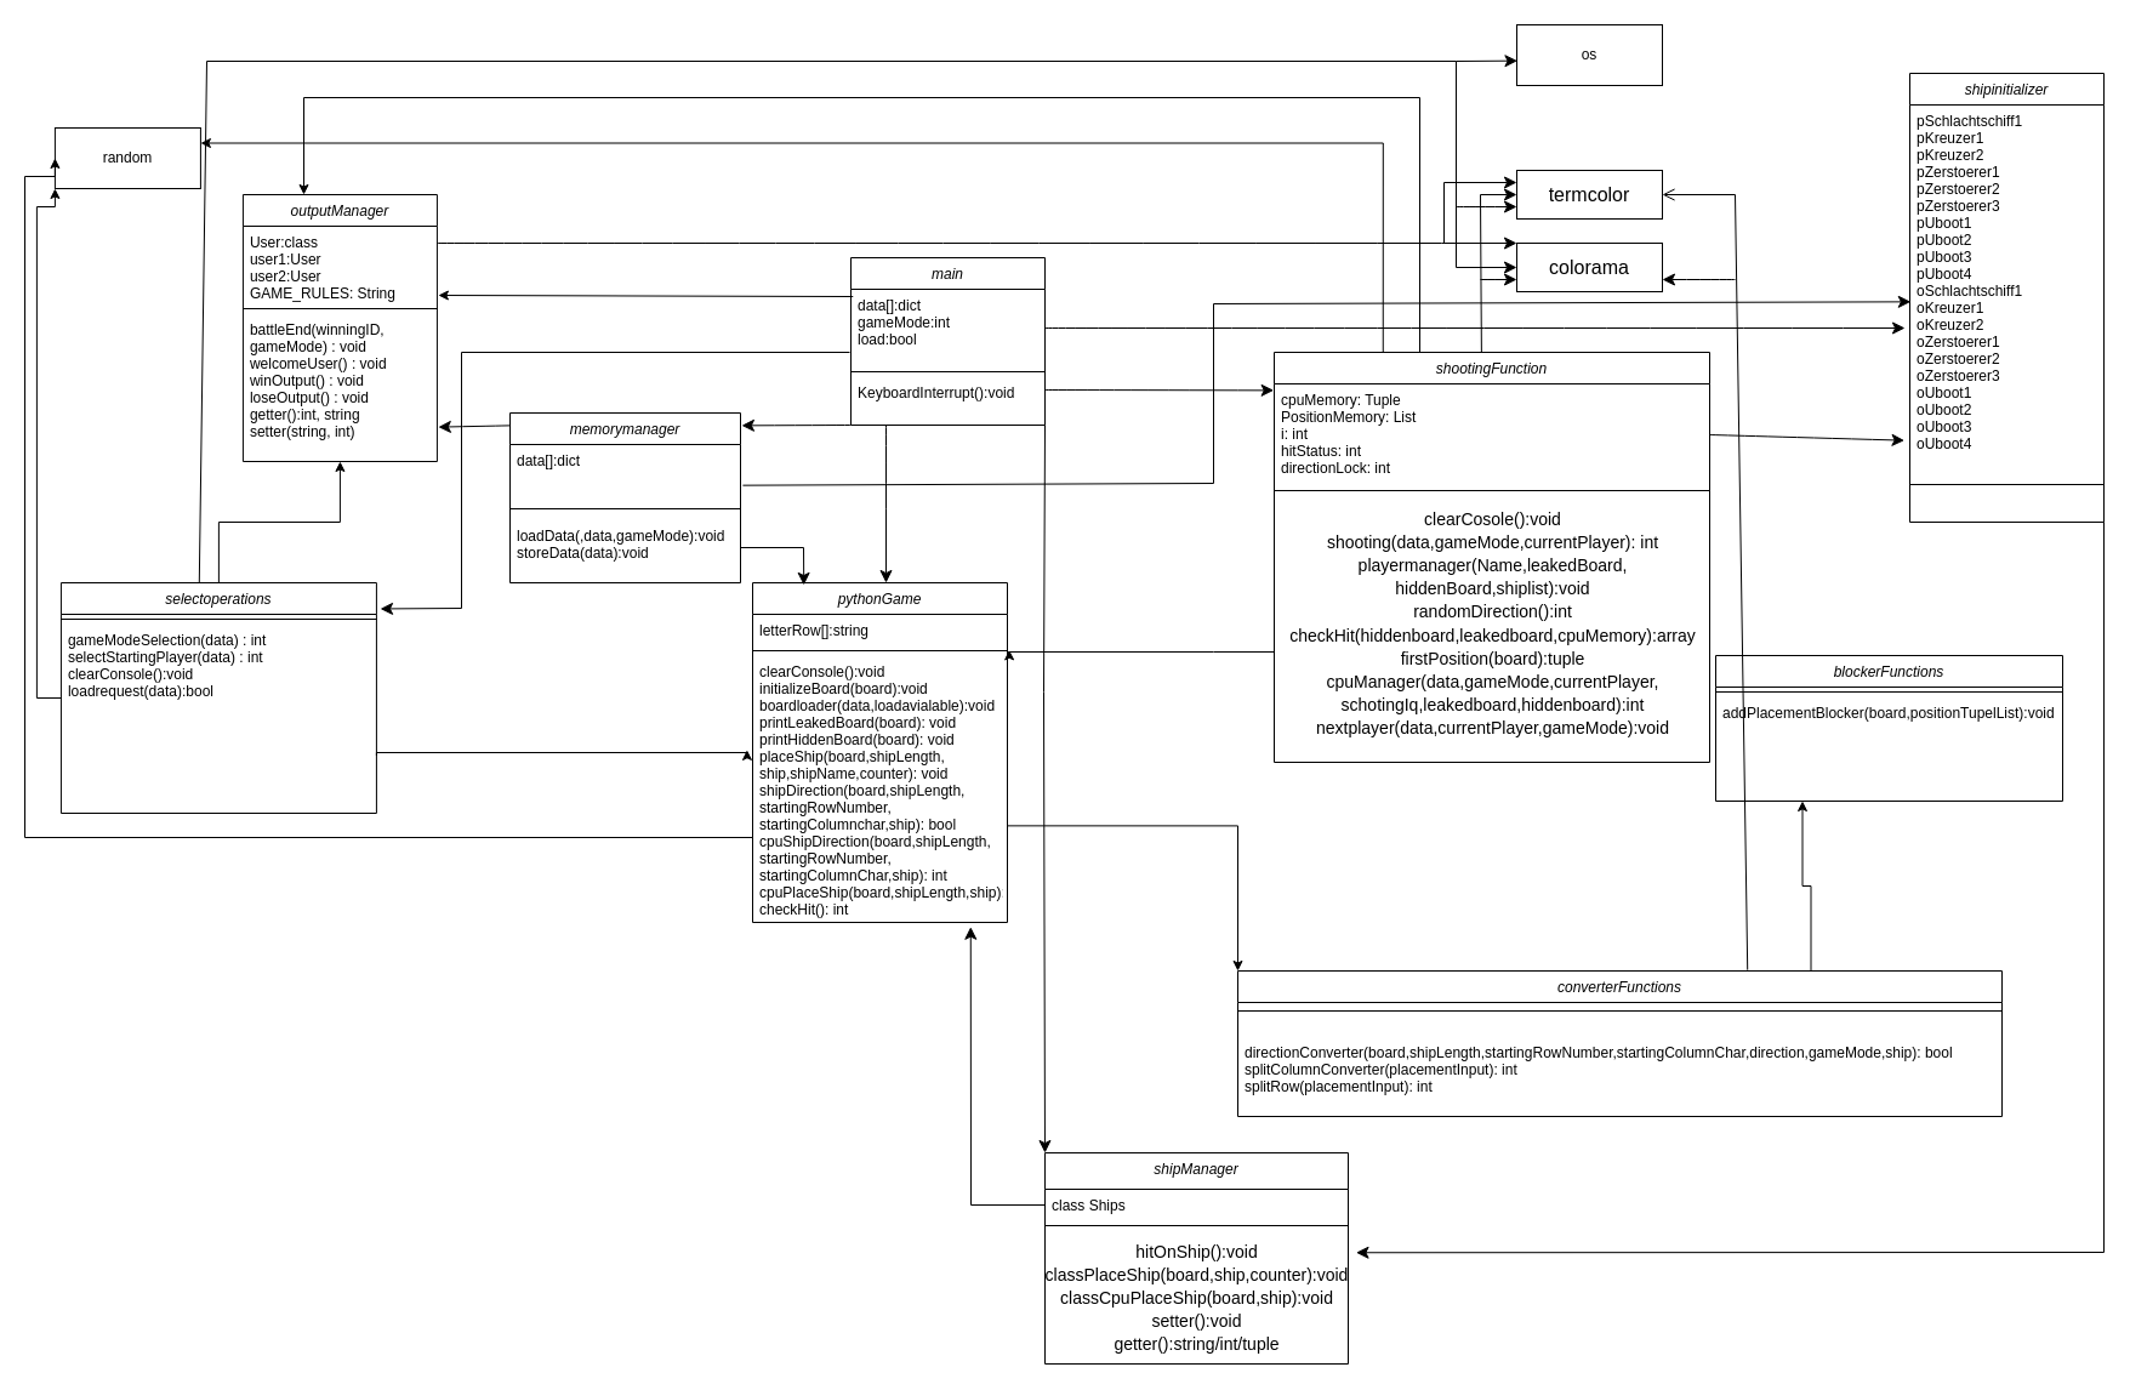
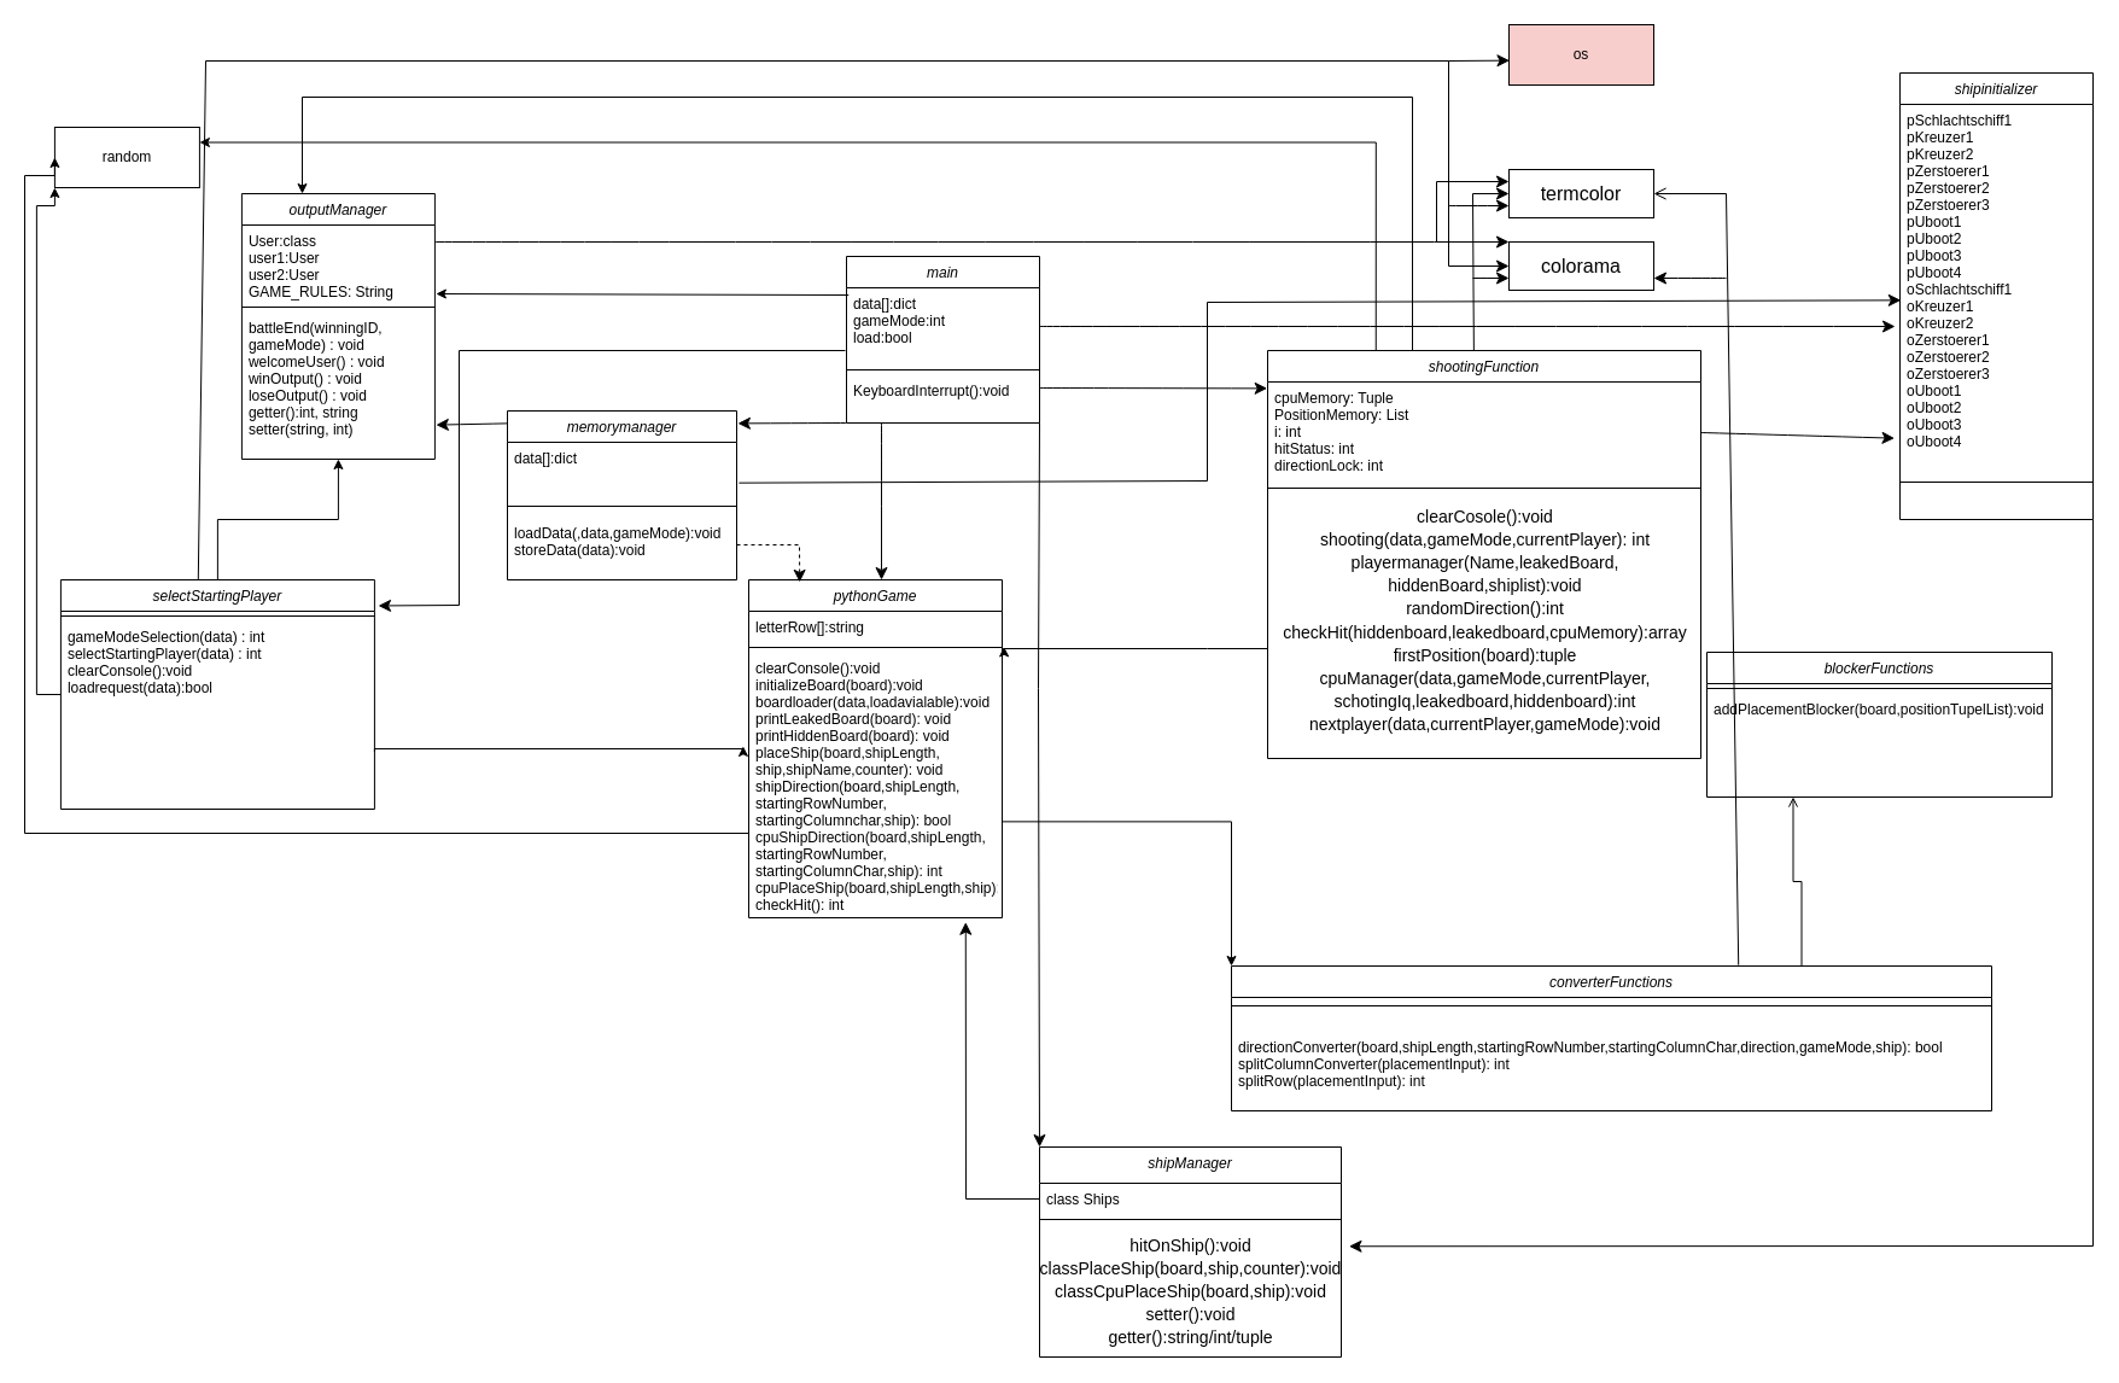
- <mxCell id="7" value="os" style="rounded=0;whiteSpace=wrap;html=1;" parent="1" vertex="1"><mxGeometry x="1250" y="20" width="120" height="50" as="geometry" /></mxCell>
+ <mxCell id="7" value="os" style="rounded=0;whiteSpace=wrap;html=1;fillColor=#f8cecc;" parent="1" vertex="1"><mxGeometry x="1250" y="20" width="120" height="50" as="geometry" /></mxCell>
- <mxCell id="68" value="" style="endArrow=classic;html=1;rounded=0;fontSize=12;startSize=8;endSize=8;exitX=1;exitY=0.5;exitDx=0;exitDy=0;entryX=0.201;entryY=0.007;entryDx=0;entryDy=0;entryPerimeter=0;" parent="1" source="64" target="20" edge="1"><mxGeometry width="50" height="50" relative="1" as="geometry"><mxPoint x="600" y="480" as="sourcePoint" /><mxPoint x="650" y="430" as="targetPoint" /><Array as="points"><mxPoint x="662" y="451" /></Array></mxGeometry></mxCell>
+ <mxCell id="68" value="" style="endArrow=classic;html=1;rounded=0;fontSize=12;startSize=8;endSize=8;exitX=1;exitY=0.5;exitDx=0;exitDy=0;entryX=0.201;entryY=0.007;entryDx=0;entryDy=0;entryPerimeter=0;dashed=1;" parent="1" source="64" target="20" edge="1"><mxGeometry width="50" height="50" relative="1" as="geometry"><mxPoint x="600" y="480" as="sourcePoint" /><mxPoint x="650" y="430" as="targetPoint" /><Array as="points"><mxPoint x="662" y="451" /></Array></mxGeometry></mxCell>
- <mxCell id="16" value="selectoperations" style="swimlane;fontStyle=2;align=center;verticalAlign=top;childLayout=stackLayout;horizontal=1;startSize=26;horizontalStack=0;resizeParent=1;resizeLast=0;collapsible=1;marginBottom=0;rounded=0;shadow=0;strokeWidth=1;" parent="1" vertex="1"><mxGeometry x="49.91" y="480" width="260" height="190" as="geometry"><mxRectangle x="230" y="140" width="160" height="26" as="alternateBounds" /></mxGeometry></mxCell>
+ <mxCell id="16" value="selectStartingPlayer" style="swimlane;fontStyle=2;align=center;verticalAlign=top;childLayout=stackLayout;horizontal=1;startSize=26;horizontalStack=0;resizeParent=1;resizeLast=0;collapsible=1;marginBottom=0;rounded=0;shadow=0;strokeWidth=1;" parent="1" vertex="1"><mxGeometry x="49.91" y="480" width="260" height="190" as="geometry"><mxRectangle x="230" y="140" width="160" height="26" as="alternateBounds" /></mxGeometry></mxCell>
- <mxCell id="31" style="edgeStyle=orthogonalEdgeStyle;rounded=0;orthogonalLoop=1;jettySize=auto;html=1;exitX=0.75;exitY=0;exitDx=0;exitDy=0;entryX=0.25;entryY=1;entryDx=0;entryDy=0;" parent="1" source="32" target="35" edge="1"><mxGeometry relative="1" as="geometry" /></mxCell>
+ <mxCell id="31" style="edgeStyle=orthogonalEdgeStyle;rounded=0;orthogonalLoop=1;jettySize=auto;html=1;exitX=0.75;exitY=0;exitDx=0;exitDy=0;entryX=0.25;entryY=1;entryDx=0;entryDy=0;endArrow=open;" parent="1" source="32" target="35" edge="1"><mxGeometry relative="1" as="geometry" /></mxCell>
